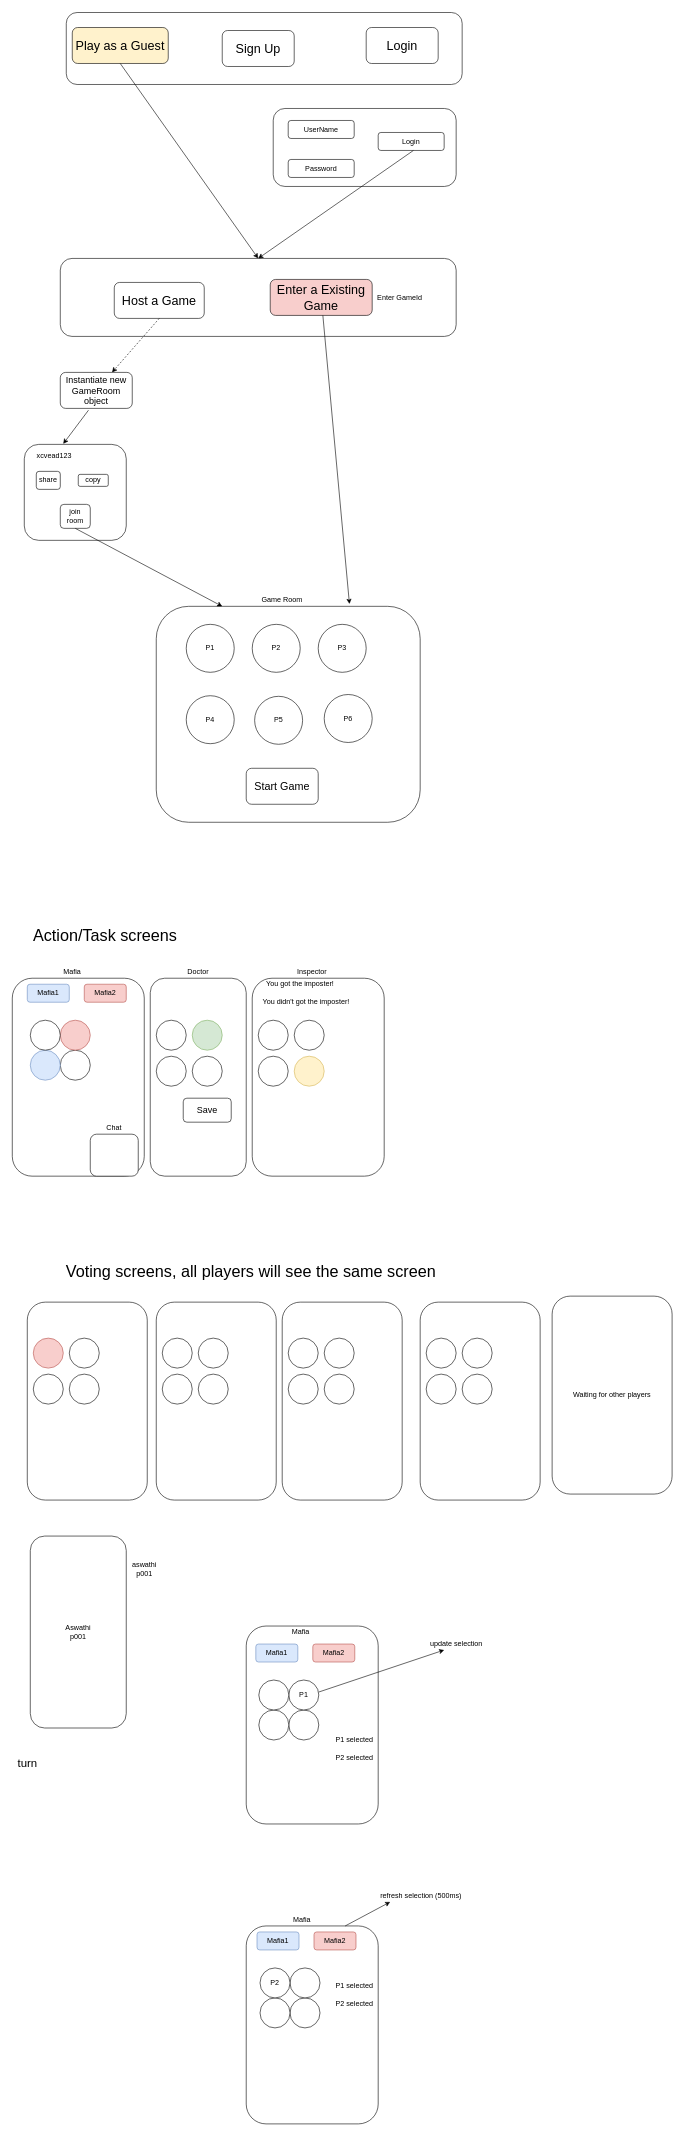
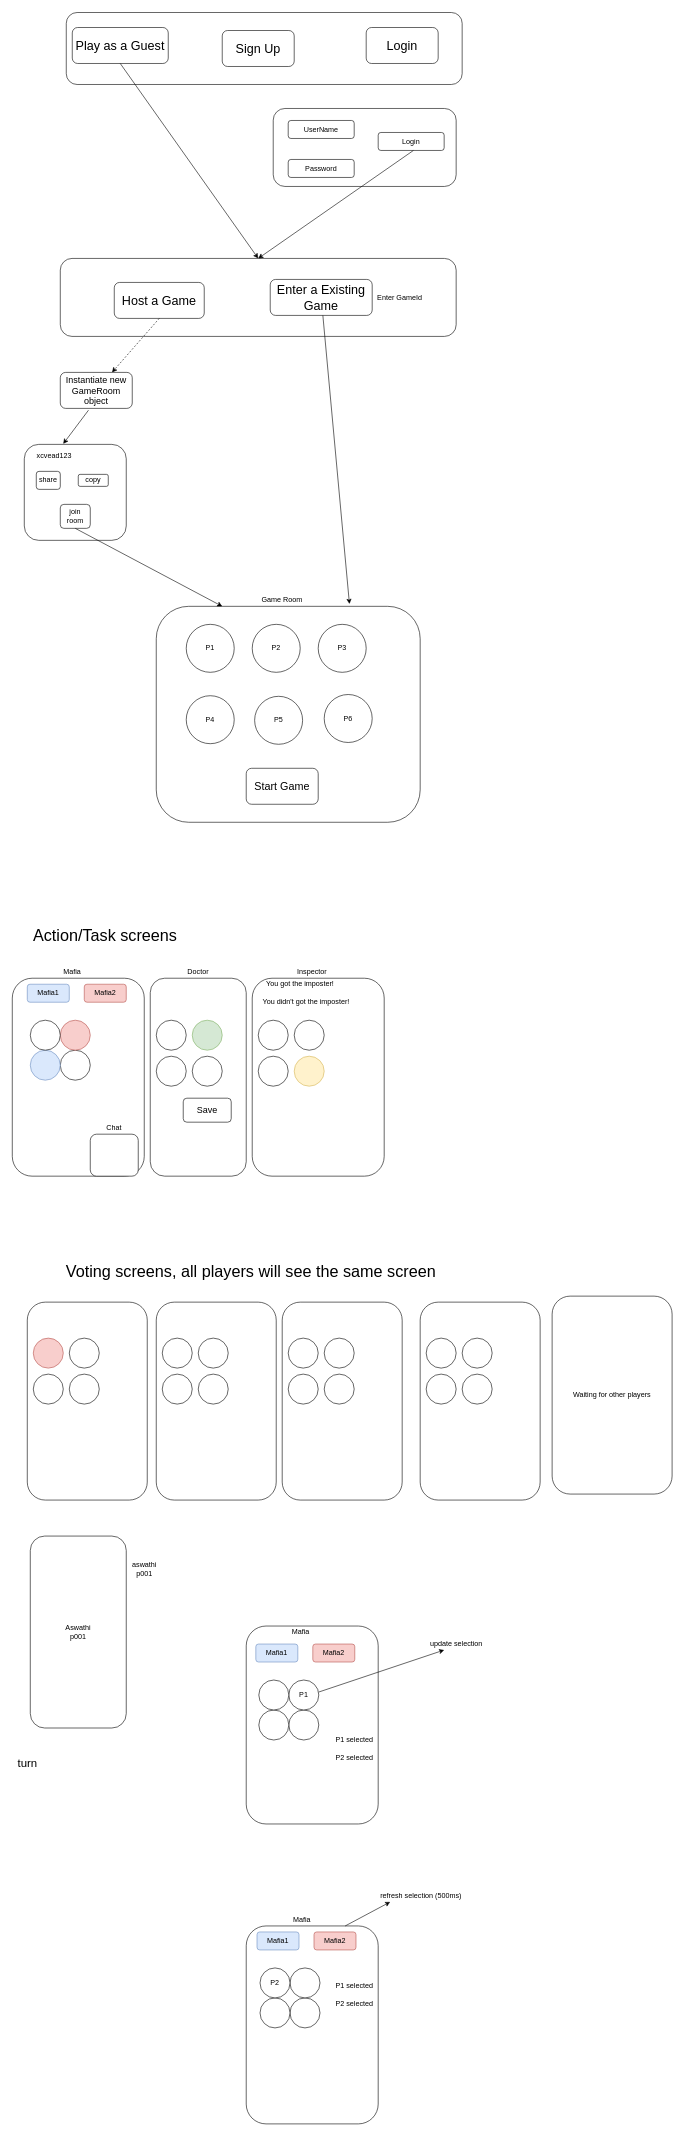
- <mxCell id="3" value="&lt;font style=&quot;font-size: 21px&quot;&gt;Play as a Guest&lt;/font&gt;" style="rounded=1;whiteSpace=wrap;html=1;fillColor=#fff2cc;" parent="1" vertex="1"><mxGeometry x="120" y="45" width="160" height="60" as="geometry" /></mxCell>
+ <mxCell id="3" value="&lt;font style=&quot;font-size: 21px&quot;&gt;Play as a Guest&lt;/font&gt;" style="rounded=1;whiteSpace=wrap;html=1;" parent="1" vertex="1"><mxGeometry x="120" y="45" width="160" height="60" as="geometry" /></mxCell>
- <mxCell id="6" value="&lt;font style=&quot;font-size: 21px&quot;&gt;Enter a Existing Game&lt;/font&gt;" style="rounded=1;whiteSpace=wrap;html=1;fillColor=#f8cecc;" parent="1" vertex="1"><mxGeometry x="450" y="465" width="170" height="60" as="geometry" /></mxCell>
+ <mxCell id="6" value="&lt;font style=&quot;font-size: 21px&quot;&gt;Enter a Existing Game&lt;/font&gt;" style="rounded=1;whiteSpace=wrap;html=1;" parent="1" vertex="1"><mxGeometry x="450" y="465" width="170" height="60" as="geometry" /></mxCell>
